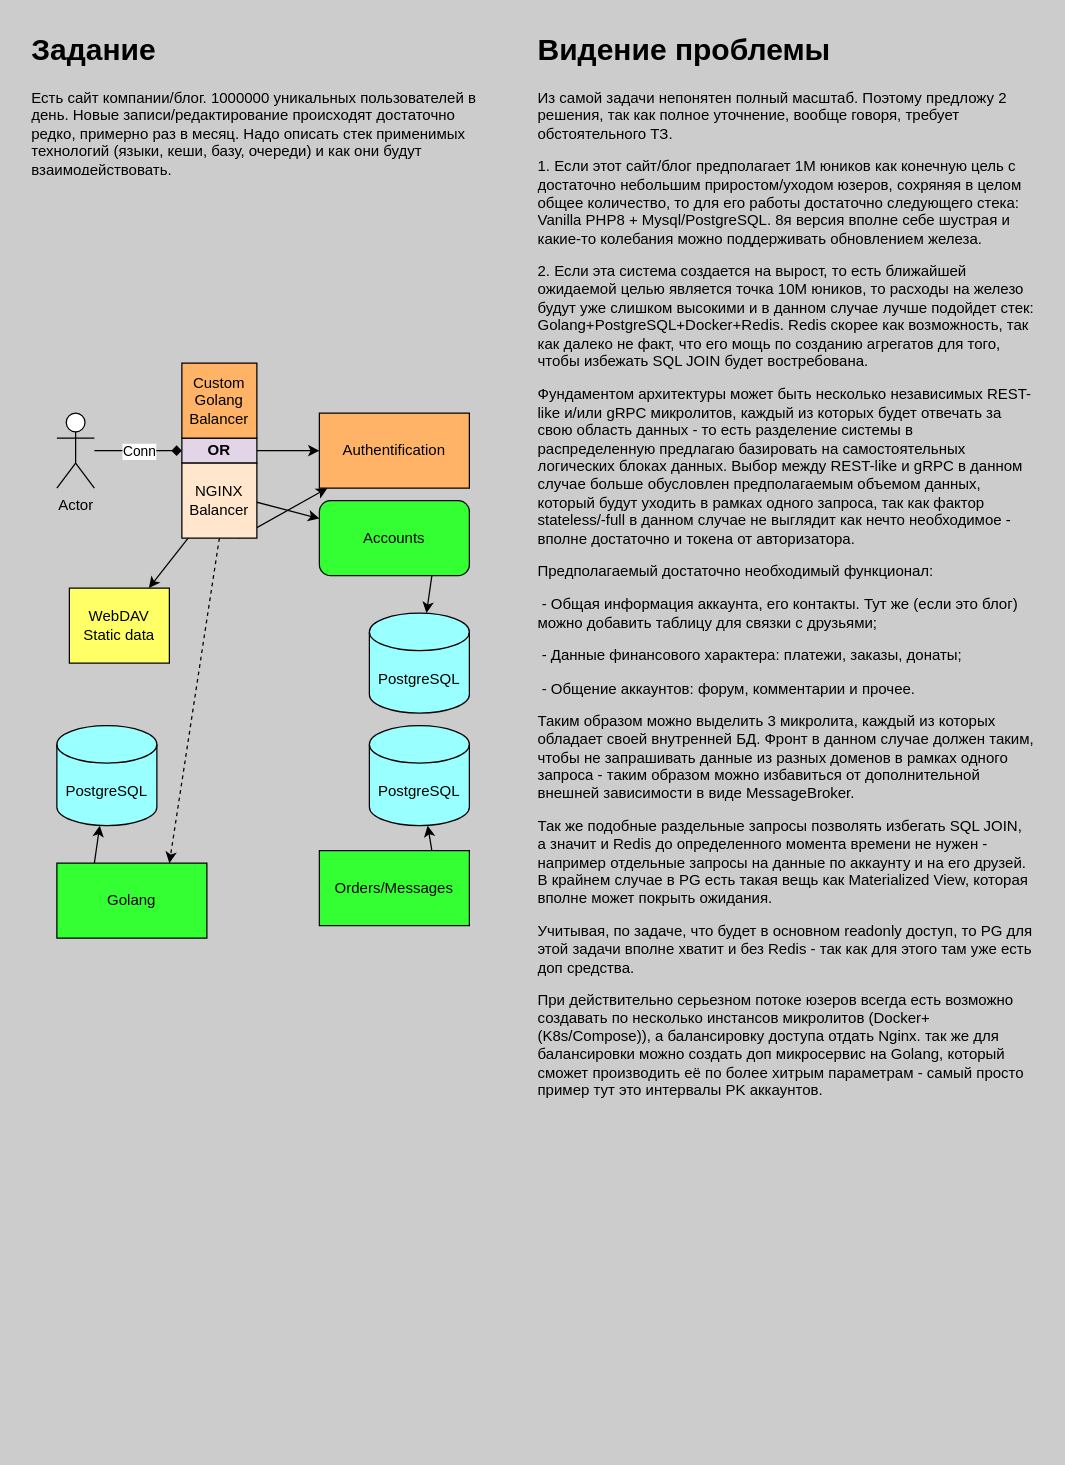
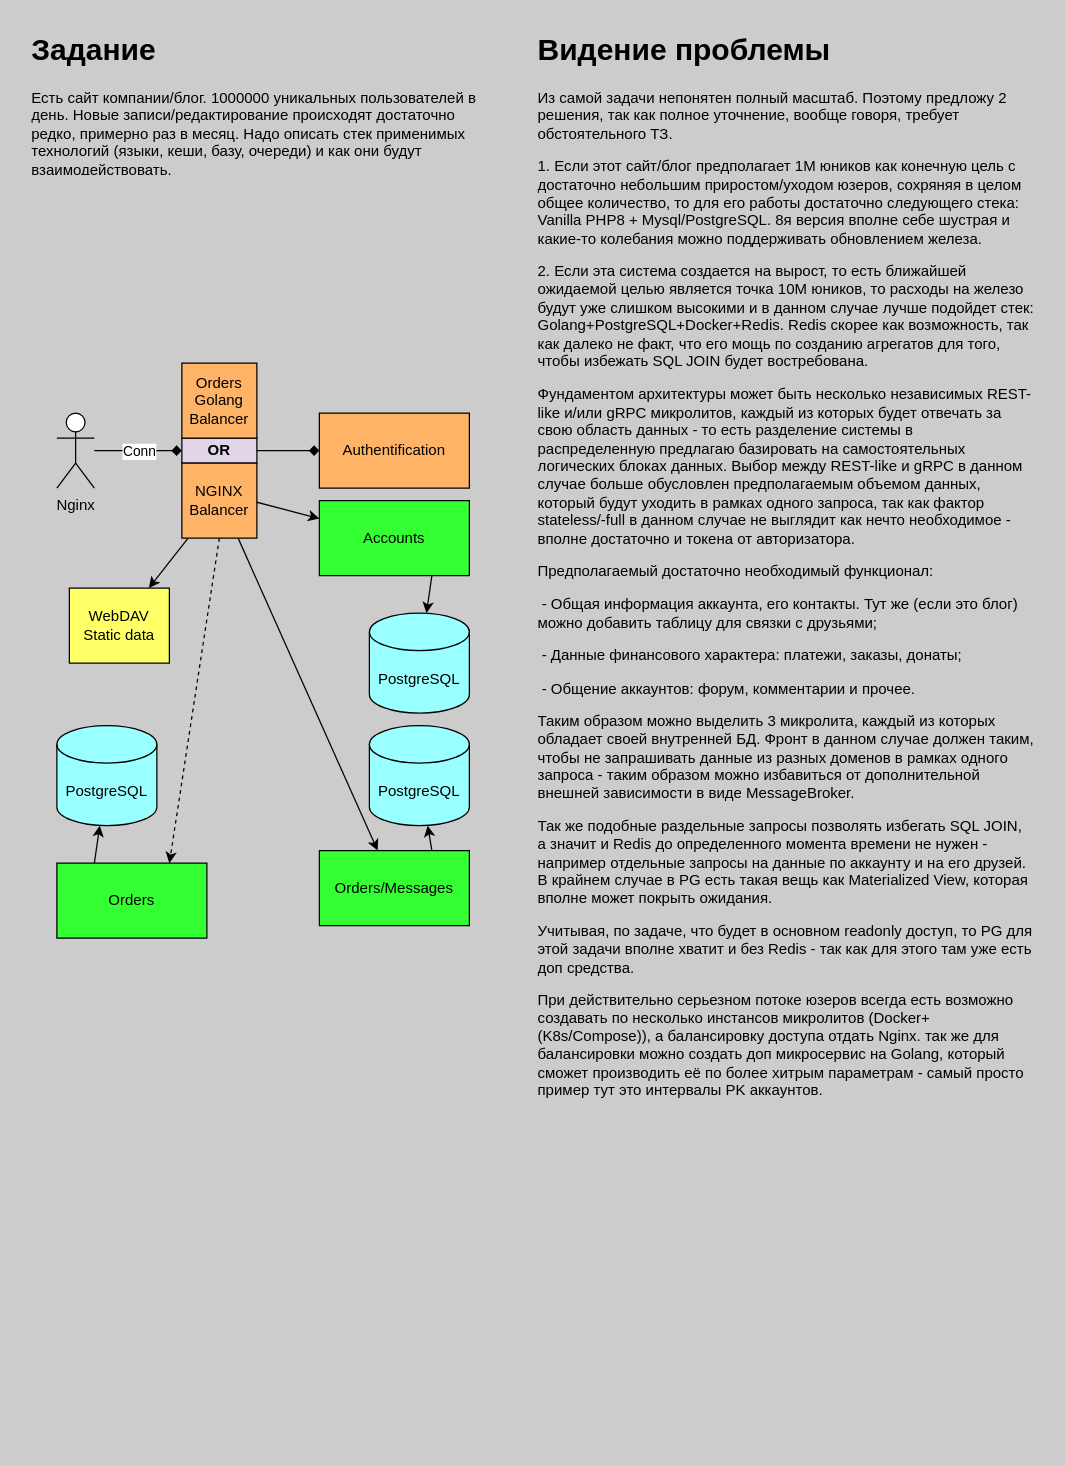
- <mxCell id="26" value="Custom&lt;br&gt;Golang&lt;br&gt;Balancer" style="rounded=0;whiteSpace=wrap;html=1;fillColor=#FFB366;" vertex="1" parent="24"><mxGeometry width="60" height="60" as="geometry" /></mxCell>
+ <mxCell id="26" value="Orders&lt;br&gt;Golang&lt;br&gt;Balancer" style="rounded=0;whiteSpace=wrap;html=1;fillColor=#FFB366;" vertex="1" parent="24"><mxGeometry width="60" height="60" as="geometry" /></mxCell>
- <mxCell id="22" style="edgeStyle=orthogonalEdgeStyle;rounded=0;orthogonalLoop=1;jettySize=auto;html=1;exitX=1;exitY=0.5;exitDx=0;exitDy=0;entryX=0;entryY=0.5;entryDx=0;entryDy=0;" edge="1" parent="1" source="23" target="21"><mxGeometry relative="1" as="geometry" /></mxCell>
+ <mxCell id="22" style="edgeStyle=orthogonalEdgeStyle;rounded=0;orthogonalLoop=1;jettySize=auto;html=1;exitX=1;exitY=0.5;exitDx=0;exitDy=0;entryX=0;entryY=0.5;entryDx=0;entryDy=0;endArrow=diamond;" edge="1" parent="1" source="23" target="21"><mxGeometry relative="1" as="geometry" /></mxCell>
- <mxCell id="25" value="NGINX&lt;br&gt;Balancer" style="rounded=0;whiteSpace=wrap;html=1;fillColor=#ffe6cc;" vertex="1" parent="24"><mxGeometry y="80" width="60" height="60" as="geometry" /></mxCell>
+ <mxCell id="25" value="NGINX&lt;br&gt;Balancer" style="rounded=0;whiteSpace=wrap;html=1;fillColor=#FFB366;" vertex="1" parent="24"><mxGeometry y="80" width="60" height="60" as="geometry" /></mxCell>
- <mxCell id="3" value="Actor" style="shape=umlActor;verticalLabelPosition=bottom;verticalAlign=top;html=1;outlineConnect=0;" vertex="1" parent="1"><mxGeometry x="45" y="330" width="30" height="60" as="geometry" /></mxCell>
+ <mxCell id="3" value="Nginx" style="shape=umlActor;verticalLabelPosition=bottom;verticalAlign=top;html=1;outlineConnect=0;" vertex="1" parent="1"><mxGeometry x="45" y="330" width="30" height="60" as="geometry" /></mxCell>
- <mxCell id="17" value="" style="endArrow=classic;html=1;rounded=0;exitX=0.75;exitY=1;exitDx=0;exitDy=0;" edge="1" parent="1" source="25" target="21"><mxGeometry width="50" height="50" relative="1" as="geometry"><mxPoint x="375" y="620" as="sourcePoint" /><mxPoint x="425" y="570" as="targetPoint" /></mxGeometry></mxCell>
+ <mxCell id="17" value="" style="endArrow=classic;html=1;rounded=0;exitX=0.75;exitY=1;exitDx=0;exitDy=0;" edge="1" parent="1" source="25" target="12"><mxGeometry width="50" height="50" relative="1" as="geometry"><mxPoint x="375" y="620" as="sourcePoint" /><mxPoint x="425" y="570" as="targetPoint" /></mxGeometry></mxCell>
- <mxCell id="10" value="Accounts" style="whiteSpace=wrap;html=1;fillColor=#33FF33;rounded=1;" vertex="1" parent="1"><mxGeometry x="255" y="400" width="120" height="60" as="geometry" /></mxCell>
+ <mxCell id="10" value="Accounts" style="rounded=0;whiteSpace=wrap;html=1;fillColor=#33FF33;" vertex="1" parent="1"><mxGeometry x="255" y="400" width="120" height="60" as="geometry" /></mxCell>
- <mxCell id="11" value="Golang" style="rounded=0;whiteSpace=wrap;html=1;fillColor=#33FF33;" vertex="1" parent="1"><mxGeometry x="45" y="690" width="120" height="60" as="geometry" /></mxCell>
+ <mxCell id="11" value="Orders" style="rounded=0;whiteSpace=wrap;html=1;fillColor=#33FF33;" vertex="1" parent="1"><mxGeometry x="45" y="690" width="120" height="60" as="geometry" /></mxCell>
